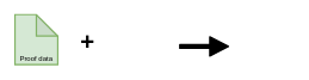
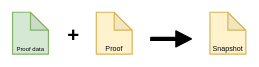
+ <mxCell id="3" value="&lt;font style=&quot;font-size: 12px&quot;&gt;Proof&lt;/font&gt;" style="shape=note;whiteSpace=wrap;html=1;backgroundOutline=1;darkOpacity=0.05;labelBackgroundColor=#FFF2CC;strokeWidth=2;fontSize=10;verticalAlign=bottom;fillColor=#fff2cc;strokeColor=#d6b656;" vertex="1" parent="2"><mxGeometry x="140" width="60" height="70" as="geometry" /></mxCell>
+ <mxCell id="5" value="&lt;font style=&quot;font-size: 12px&quot;&gt;Snapshot&lt;/font&gt;" style="shape=note;whiteSpace=wrap;html=1;backgroundOutline=1;darkOpacity=0.05;labelBackgroundColor=#FFF2CC;strokeWidth=2;fontSize=10;verticalAlign=bottom;fillColor=#fff2cc;strokeColor=#d6b656;" vertex="1" parent="2"><mxGeometry x="330" width="60" height="70" as="geometry" /></mxCell>
